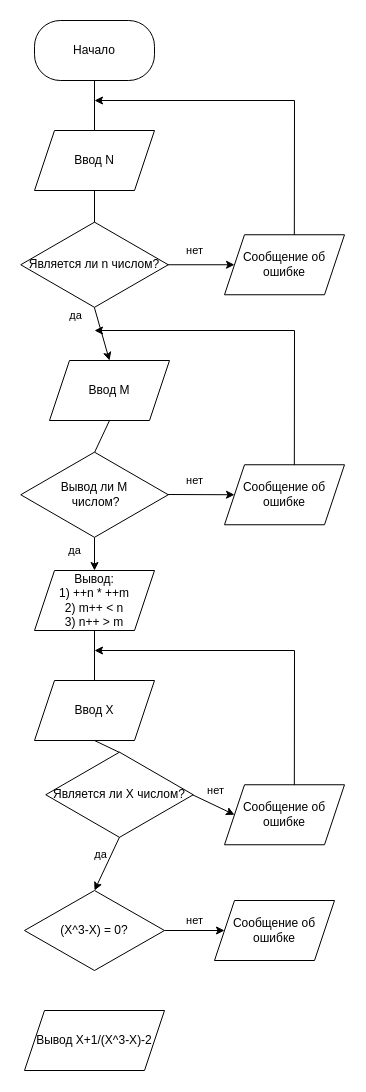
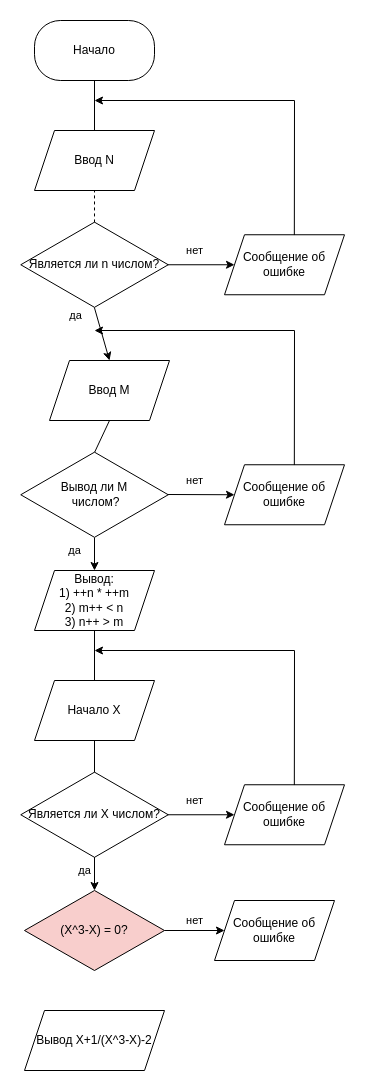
- <mxCell id="6" value="" style="endArrow=none;html=1;rounded=0;entryX=0.5;entryY=1;entryDx=0;entryDy=0;exitX=0.5;exitY=0.022;exitDx=0;exitDy=0;exitPerimeter=0;" edge="1" parent="1" source="5" target="3"><mxGeometry width="50" height="50" relative="1" as="geometry"><mxPoint x="94" y="220" as="sourcePoint" /><mxPoint x="144" y="170" as="targetPoint" /></mxGeometry></mxCell>
+ <mxCell id="6" value="" style="endArrow=none;html=1;rounded=0;entryX=0.5;entryY=1;entryDx=0;entryDy=0;exitX=0.5;exitY=0.022;exitDx=0;exitDy=0;exitPerimeter=0;dashed=1;" edge="1" parent="1" source="5" target="3"><mxGeometry width="50" height="50" relative="1" as="geometry"><mxPoint x="94" y="220" as="sourcePoint" /><mxPoint x="144" y="170" as="targetPoint" /></mxGeometry></mxCell>
- <mxCell id="21" value="Ввод X" style="shape=parallelogram;perimeter=parallelogramPerimeter;whiteSpace=wrap;html=1;fixedSize=1;" vertex="1" parent="1"><mxGeometry x="34" y="680" width="120" height="60" as="geometry" /></mxCell>
+ <mxCell id="21" value="Начало X" style="shape=parallelogram;perimeter=parallelogramPerimeter;whiteSpace=wrap;html=1;fixedSize=1;" vertex="1" parent="1"><mxGeometry x="34" y="680" width="120" height="60" as="geometry" /></mxCell>
- <mxCell id="22" value="Является ли X&amp;nbsp;числом?" style="html=1;whiteSpace=wrap;aspect=fixed;shape=isoRectangle;" vertex="1" parent="1"><mxGeometry x="45.25" y="750" width="147.5" height="88.5" as="geometry" /></mxCell>
+ <mxCell id="22" value="Является ли X&amp;nbsp;числом?" style="html=1;whiteSpace=wrap;aspect=fixed;shape=isoRectangle;" vertex="1" parent="1"><mxGeometry x="20.25" y="770" width="147.5" height="88.5" as="geometry" /></mxCell>
- <mxCell id="30" value="(X^3-X) = 0?" style="rhombus;whiteSpace=wrap;html=1;" vertex="1" parent="1"><mxGeometry x="24" y="890" width="140" height="80" as="geometry" /></mxCell>
+ <mxCell id="30" value="(X^3-X) = 0?" style="rhombus;whiteSpace=wrap;html=1;fillColor=#f8cecc;" vertex="1" parent="1"><mxGeometry x="24" y="890" width="140" height="80" as="geometry" /></mxCell>
